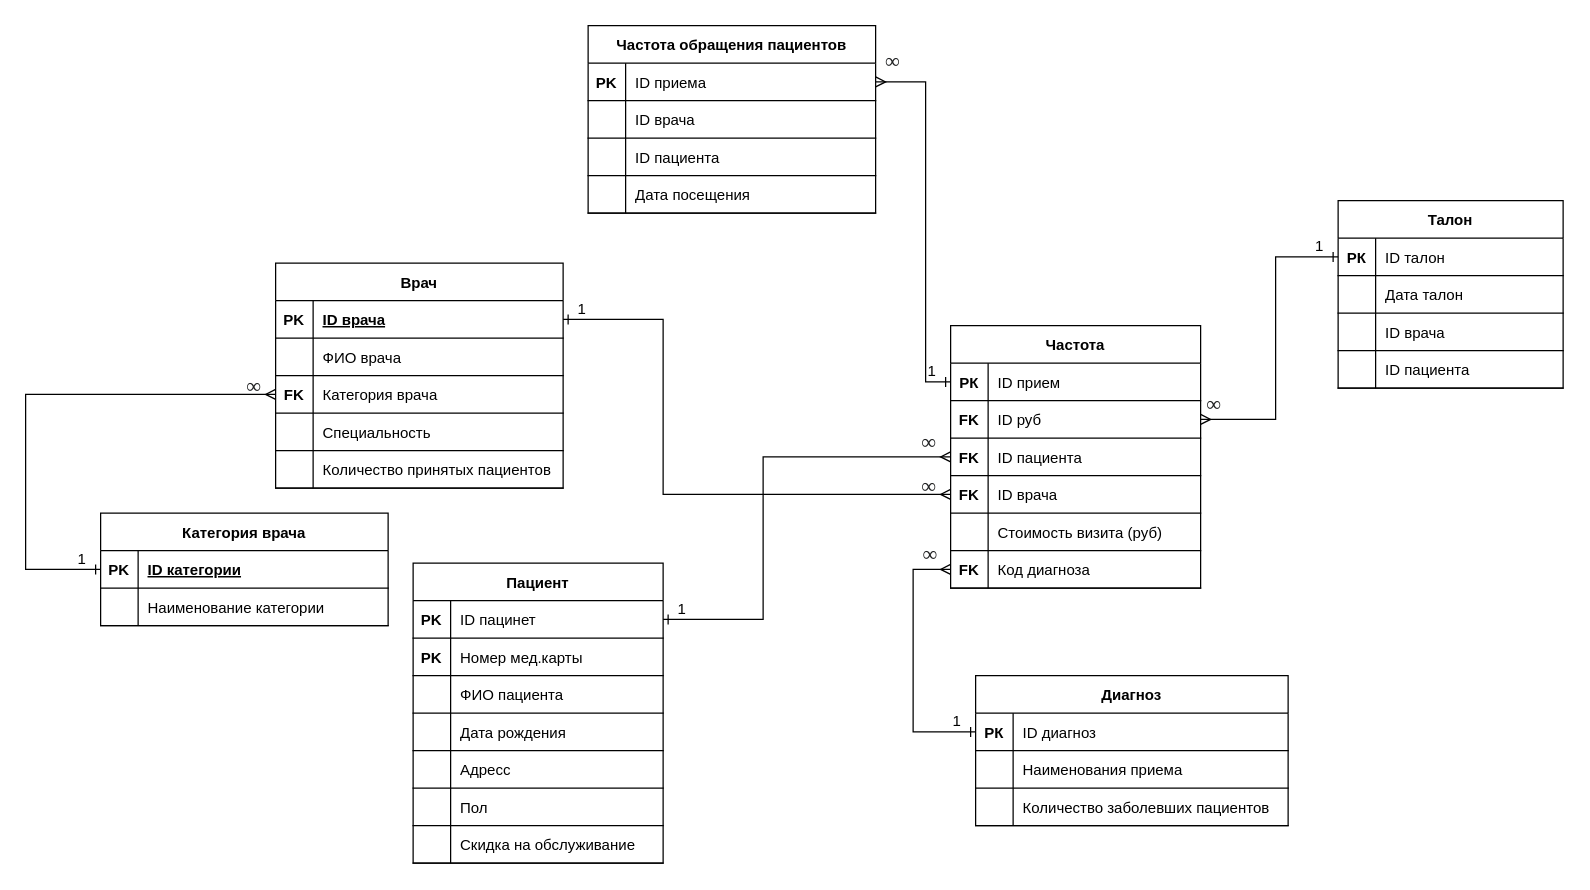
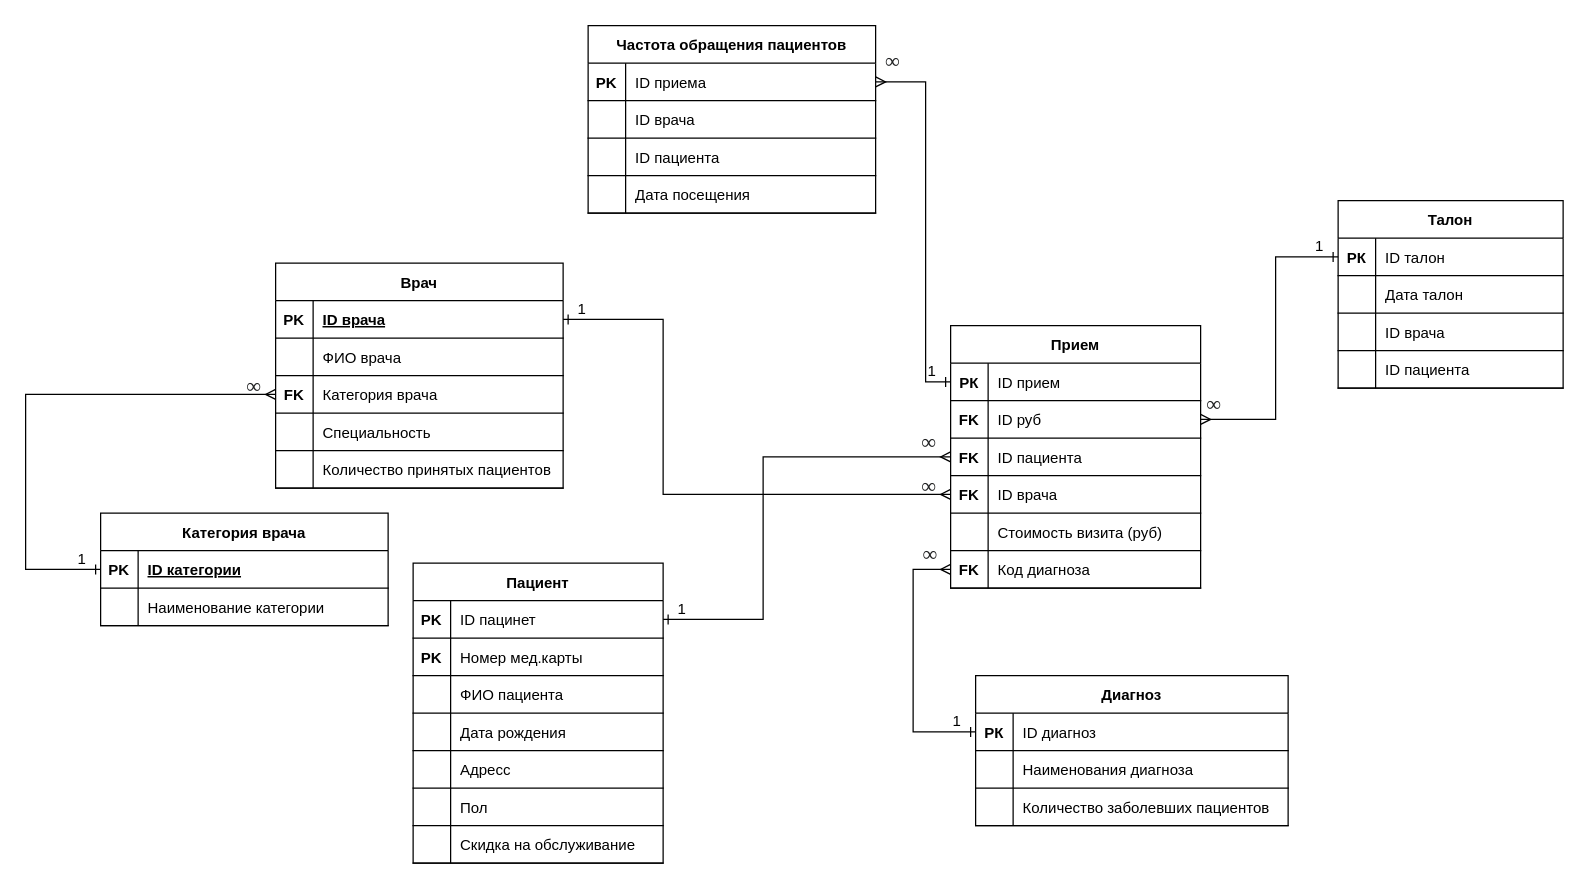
- <mxCell id="40" value="Частота" style="shape=table;startSize=30;container=1;collapsible=1;childLayout=tableLayout;fixedRows=1;rowLines=0;fontStyle=1;align=center;resizeLast=1;" parent="1" vertex="1"><mxGeometry x="760" y="260" width="200" height="210" as="geometry"><mxRectangle x="1080" y="320" width="80" height="30" as="alternateBounds" /></mxGeometry></mxCell>
+ <mxCell id="40" value="Прием" style="shape=table;startSize=30;container=1;collapsible=1;childLayout=tableLayout;fixedRows=1;rowLines=0;fontStyle=1;align=center;resizeLast=1;" parent="1" vertex="1"><mxGeometry x="760" y="260" width="200" height="210" as="geometry"><mxRectangle x="1080" y="320" width="80" height="30" as="alternateBounds" /></mxGeometry></mxCell>
- <mxCell id="106" value="Наименования приема" style="shape=partialRectangle;connectable=0;fillColor=none;top=0;left=0;bottom=0;right=0;align=left;spacingLeft=6;fontStyle=0;overflow=hidden;" parent="104" vertex="1"><mxGeometry x="30" width="220" height="30" as="geometry"><mxRectangle width="220" height="30" as="alternateBounds" /></mxGeometry></mxCell>
+ <mxCell id="106" value="Наименования диагноза" style="shape=partialRectangle;connectable=0;fillColor=none;top=0;left=0;bottom=0;right=0;align=left;spacingLeft=6;fontStyle=0;overflow=hidden;" parent="104" vertex="1"><mxGeometry x="30" width="220" height="30" as="geometry"><mxRectangle width="220" height="30" as="alternateBounds" /></mxGeometry></mxCell>
